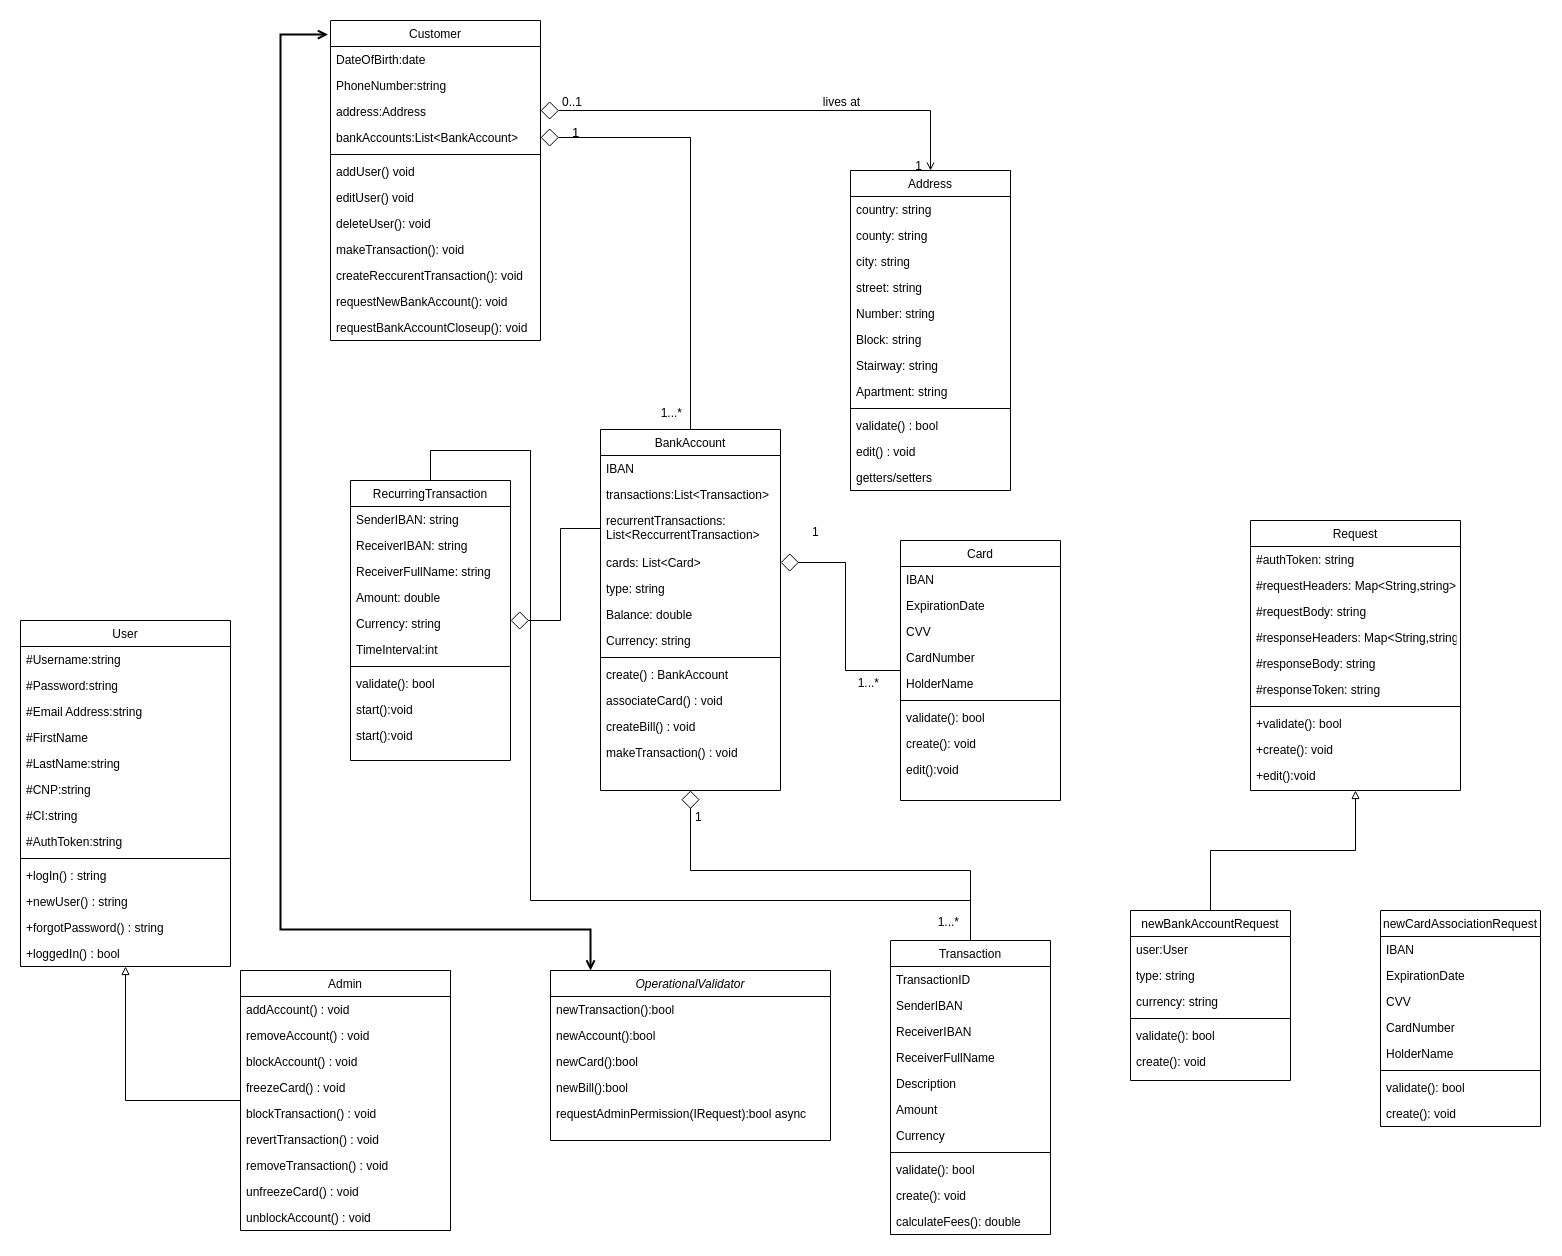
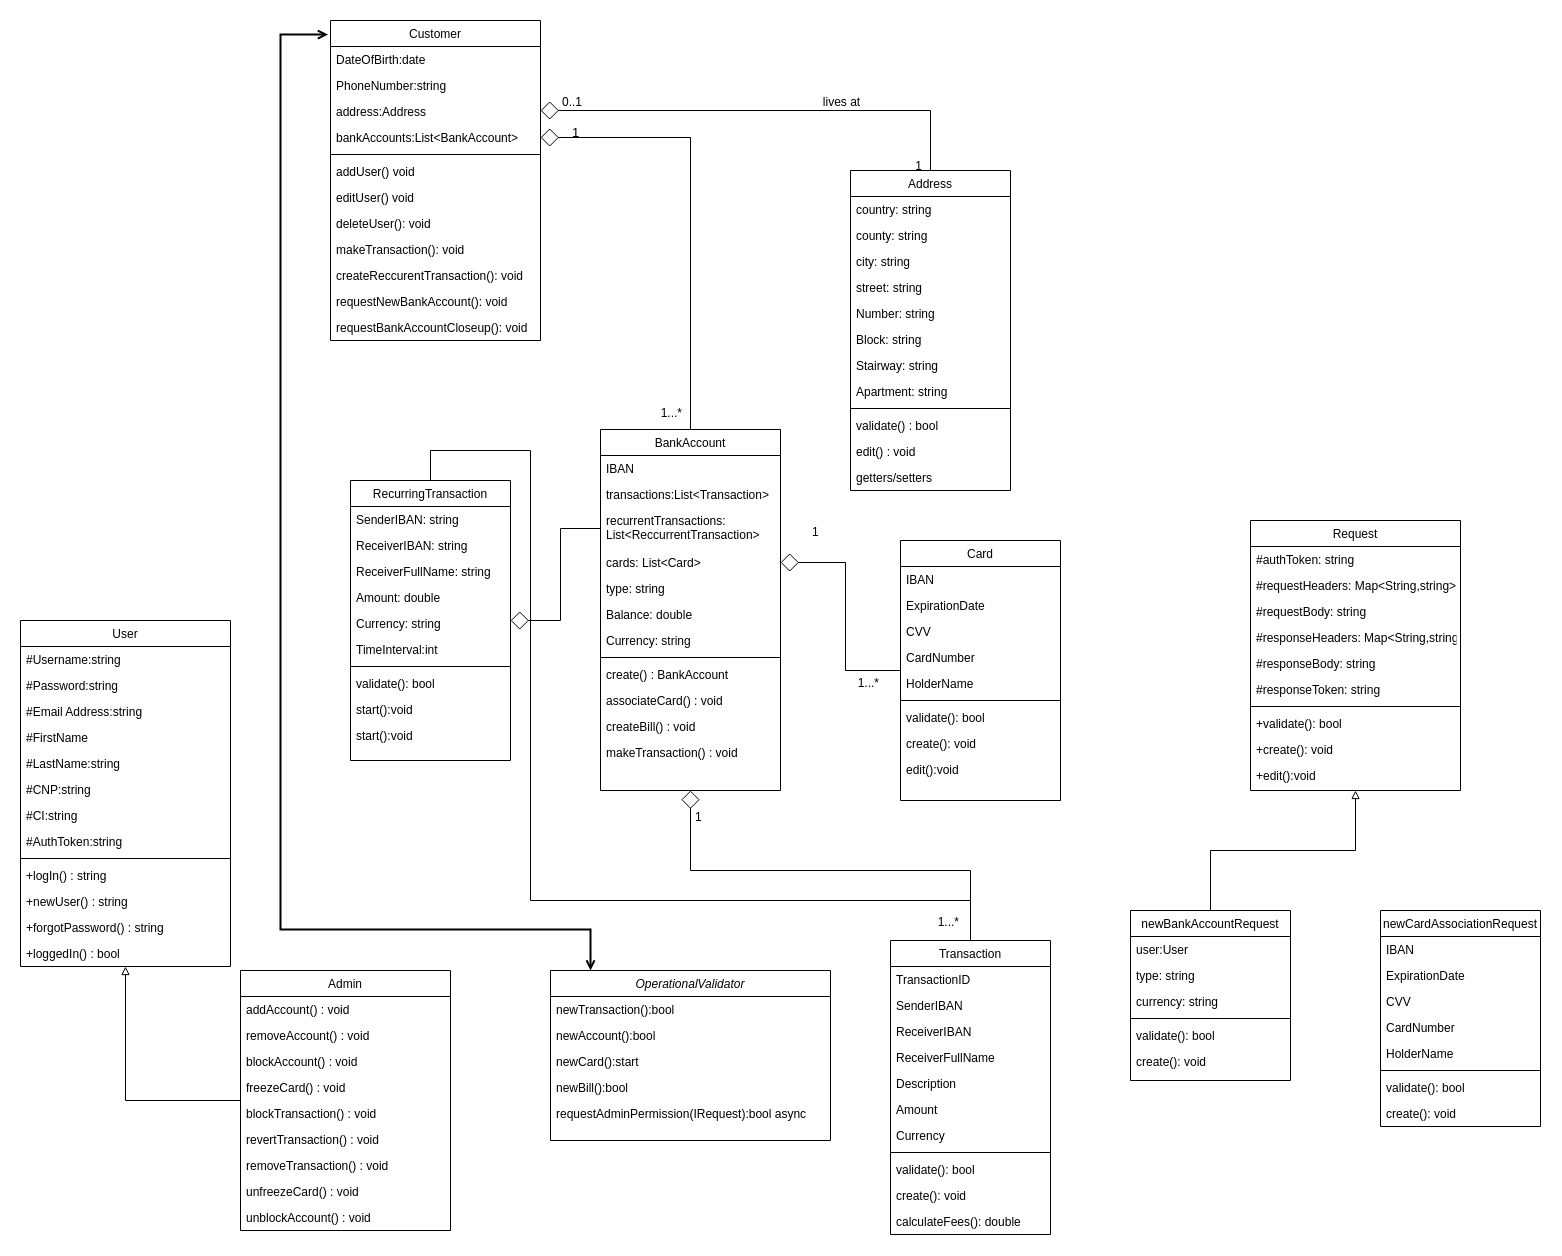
- <mxCell id="28" value="" style="endArrow=open;shadow=0;strokeWidth=1;rounded=0;endFill=0;edgeStyle=elbowEdgeStyle;elbow=vertical;startArrow=diamond;startFill=0;startSize=16;" parent="1" source="2" target="15" edge="1"><mxGeometry x="0.5" y="41" relative="1" as="geometry"><mxPoint x="630" y="192" as="sourcePoint" /><mxPoint x="790" y="192" as="targetPoint" /><mxPoint x="-40" y="32" as="offset" /><Array as="points"><mxPoint x="620" y="110" /><mxPoint x="630" y="270" /><mxPoint x="550" y="140" /></Array></mxGeometry></mxCell>
+ <mxCell id="28" value="" style="endArrow=none;shadow=0;strokeWidth=1;rounded=0;endFill=0;edgeStyle=elbowEdgeStyle;elbow=vertical;startArrow=diamond;startFill=0;startSize=16;" parent="1" source="2" target="15" edge="1"><mxGeometry x="0.5" y="41" relative="1" as="geometry"><mxPoint x="630" y="192" as="sourcePoint" /><mxPoint x="790" y="192" as="targetPoint" /><mxPoint x="-40" y="32" as="offset" /><Array as="points"><mxPoint x="620" y="110" /><mxPoint x="630" y="270" /><mxPoint x="550" y="140" /></Array></mxGeometry></mxCell>
- <mxCell id="89" value="newCard():bool" style="text;align=left;verticalAlign=top;spacingLeft=4;spacingRight=4;overflow=hidden;rotatable=0;points=[[0,0.5],[1,0.5]];portConstraint=eastwest;rounded=0;shadow=0;html=0;" parent="86" vertex="1"><mxGeometry y="78" width="280" height="26" as="geometry" /></mxCell>
+ <mxCell id="89" value="newCard():start" style="text;align=left;verticalAlign=top;spacingLeft=4;spacingRight=4;overflow=hidden;rotatable=0;points=[[0,0.5],[1,0.5]];portConstraint=eastwest;rounded=0;shadow=0;html=0;" parent="86" vertex="1"><mxGeometry y="78" width="280" height="26" as="geometry" /></mxCell>
